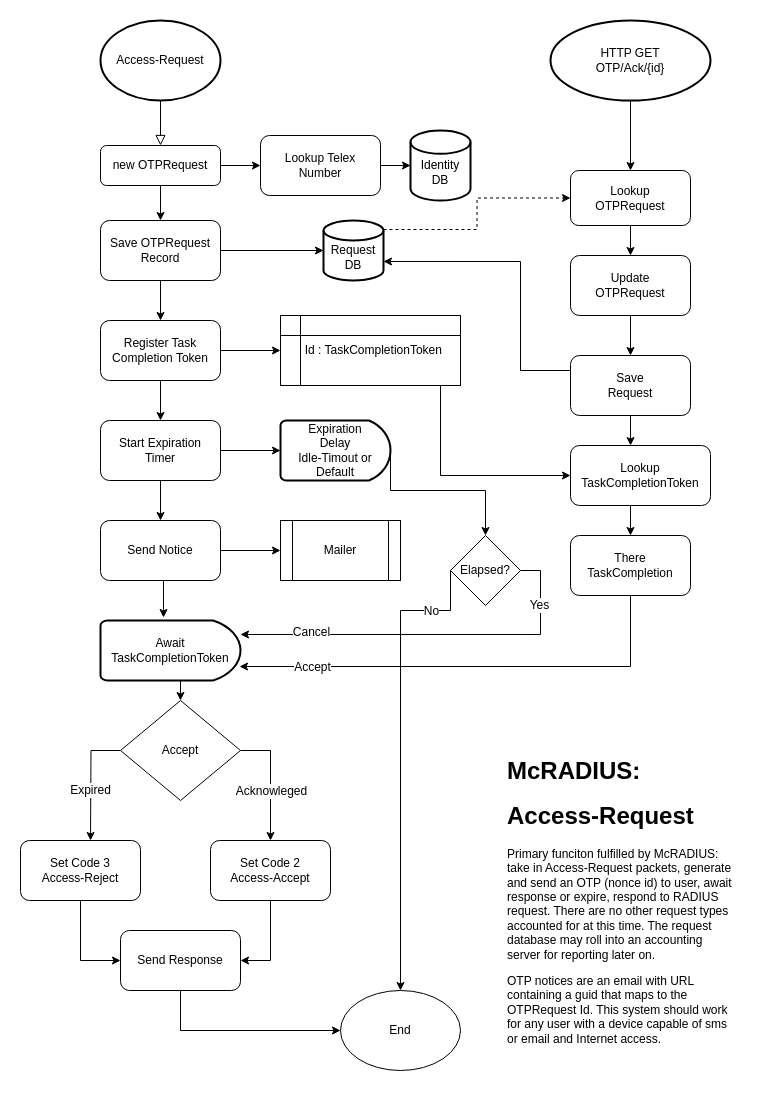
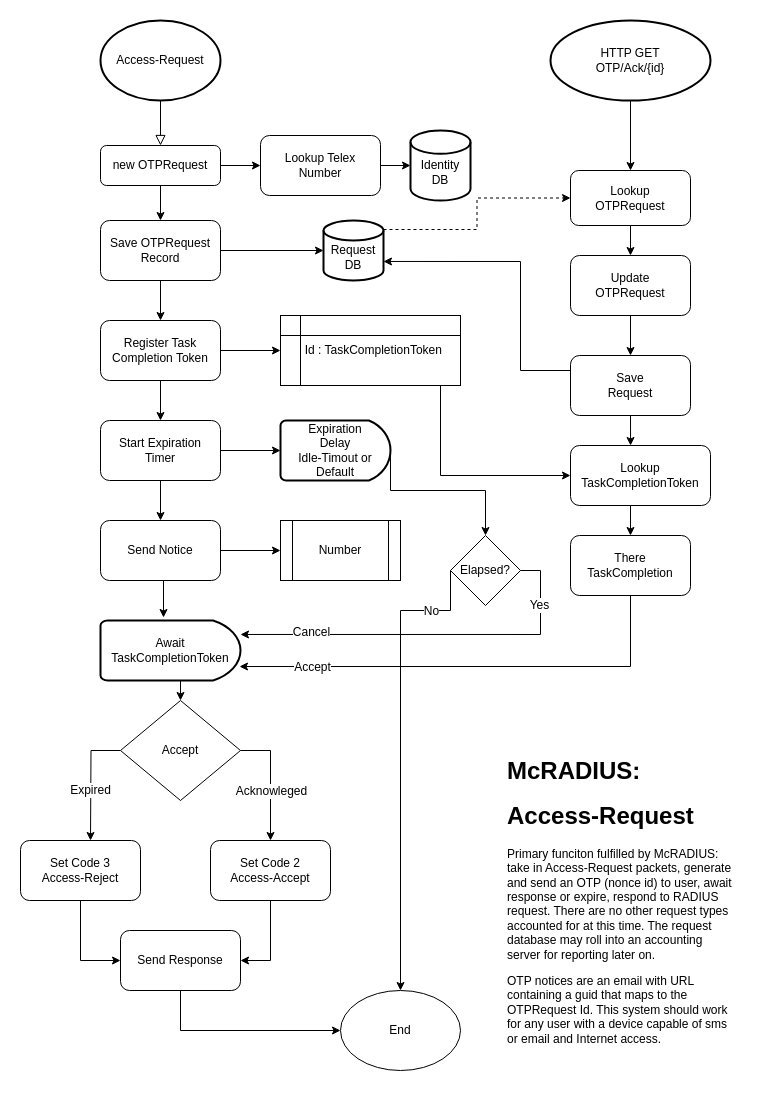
- <mxCell id="27" value="Mailer" style="shape=process;whiteSpace=wrap;html=1;backgroundOutline=1;" vertex="1" parent="1"><mxGeometry x="280" y="520" width="120" height="60" as="geometry" /></mxCell>
+ <mxCell id="27" value="Number" style="shape=process;whiteSpace=wrap;html=1;backgroundOutline=1;" vertex="1" parent="1"><mxGeometry x="280" y="520" width="120" height="60" as="geometry" /></mxCell>
